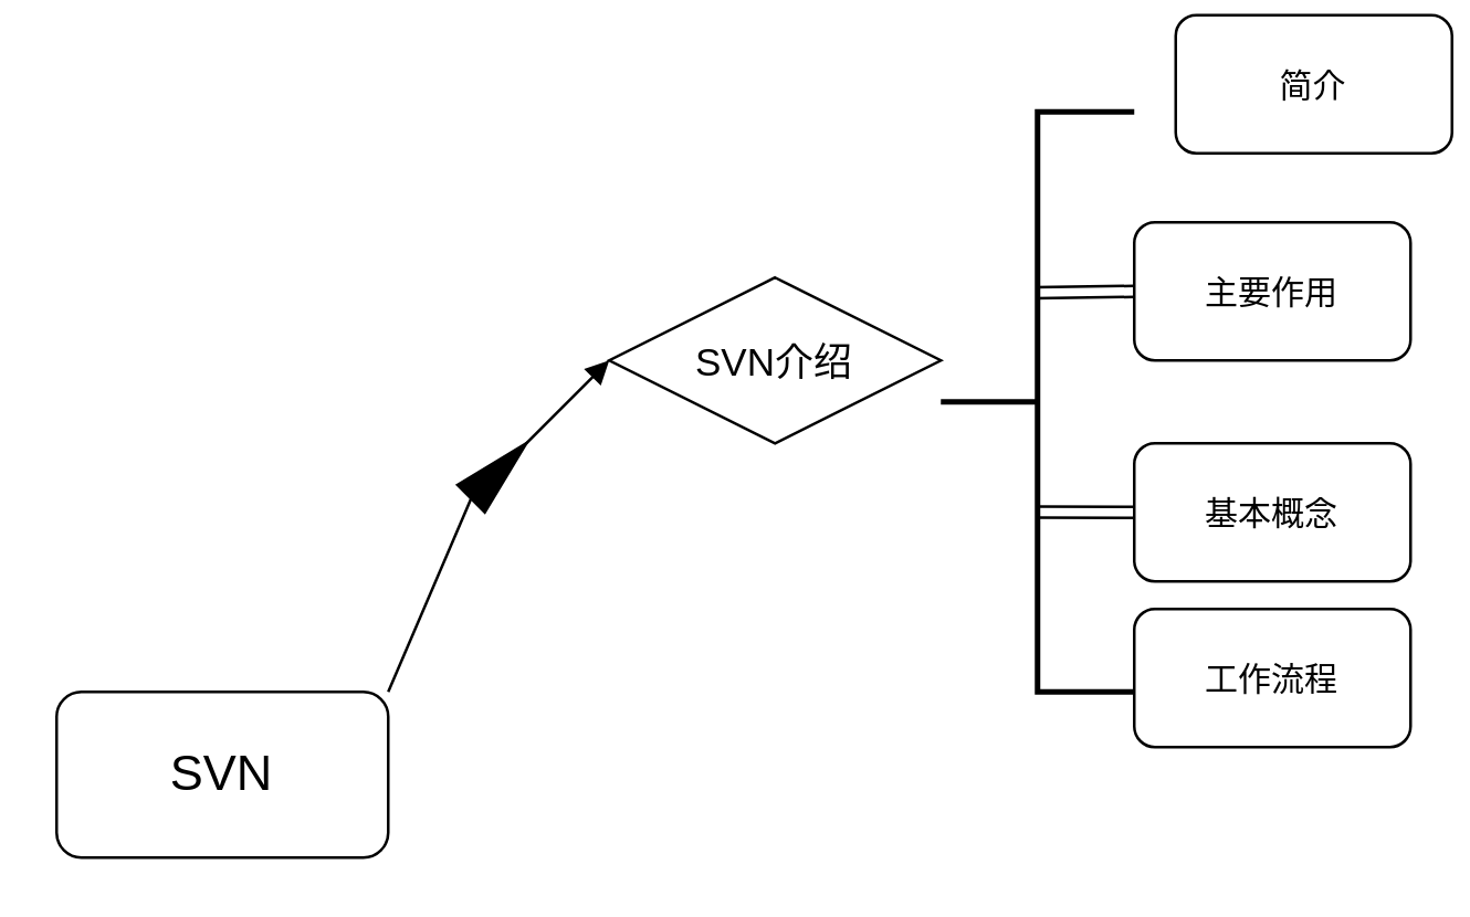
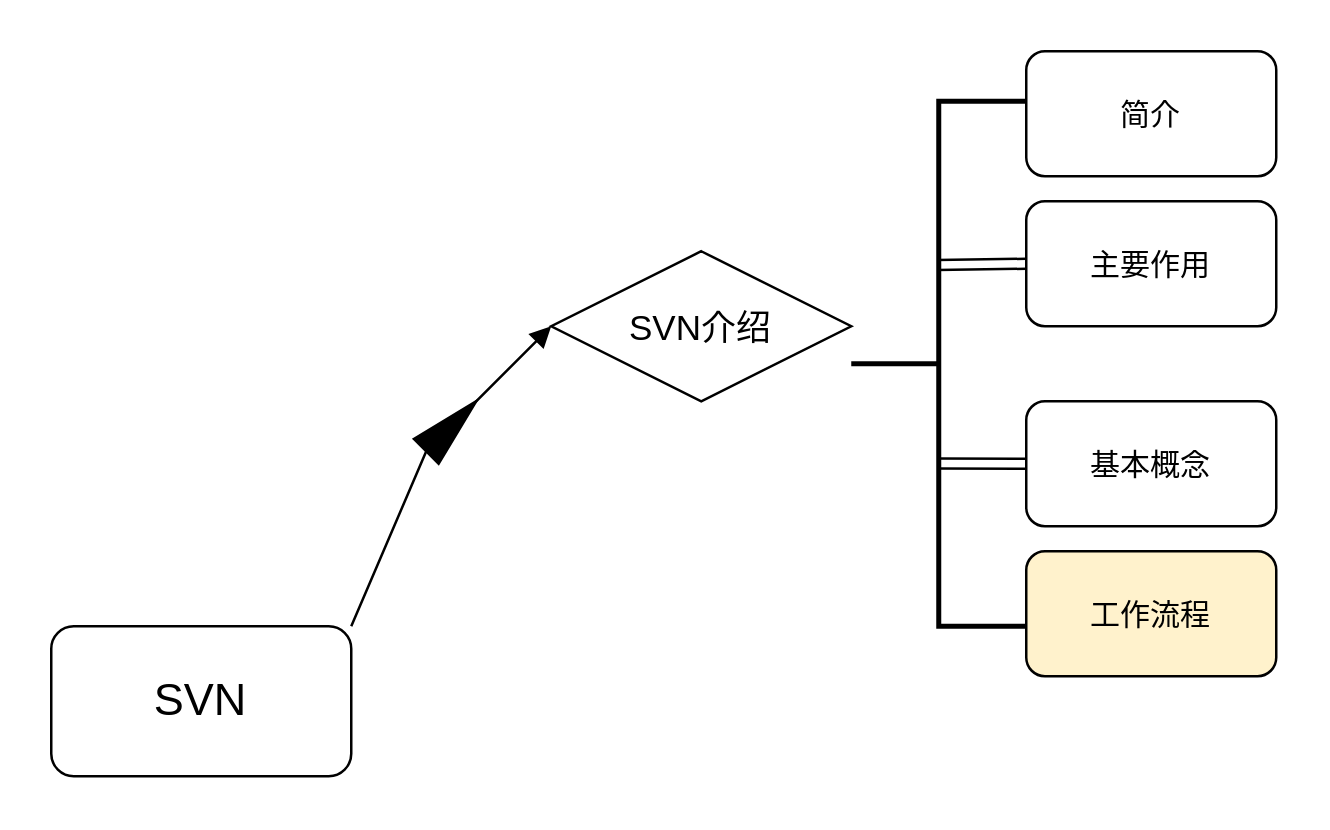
- <mxCell id="7" value="&lt;font style=&quot;font-size: 12px;&quot;&gt;简介&lt;/font&gt;" style="rounded=1;whiteSpace=wrap;html=1;fontSize=14;" vertex="1" parent="1"><mxGeometry x="425" y="5" width="100" height="50" as="geometry" /></mxCell>
+ <mxCell id="7" value="&lt;font style=&quot;font-size: 12px;&quot;&gt;简介&lt;/font&gt;" style="rounded=1;whiteSpace=wrap;html=1;fontSize=14;" vertex="1" parent="1"><mxGeometry x="410" y="20" width="100" height="50" as="geometry" /></mxCell>
- <mxCell id="10" value="&lt;span style=&quot;font-size: 12px;&quot;&gt;工作流程&lt;/span&gt;" style="rounded=1;whiteSpace=wrap;html=1;fontSize=14;" vertex="1" parent="1"><mxGeometry x="410" y="220" width="100" height="50" as="geometry" /></mxCell>
+ <mxCell id="10" value="&lt;span style=&quot;font-size: 12px;&quot;&gt;工作流程&lt;/span&gt;" style="rounded=1;whiteSpace=wrap;html=1;fontSize=14;fillColor=#fff2cc;" vertex="1" parent="1"><mxGeometry x="410" y="220" width="100" height="50" as="geometry" /></mxCell>
